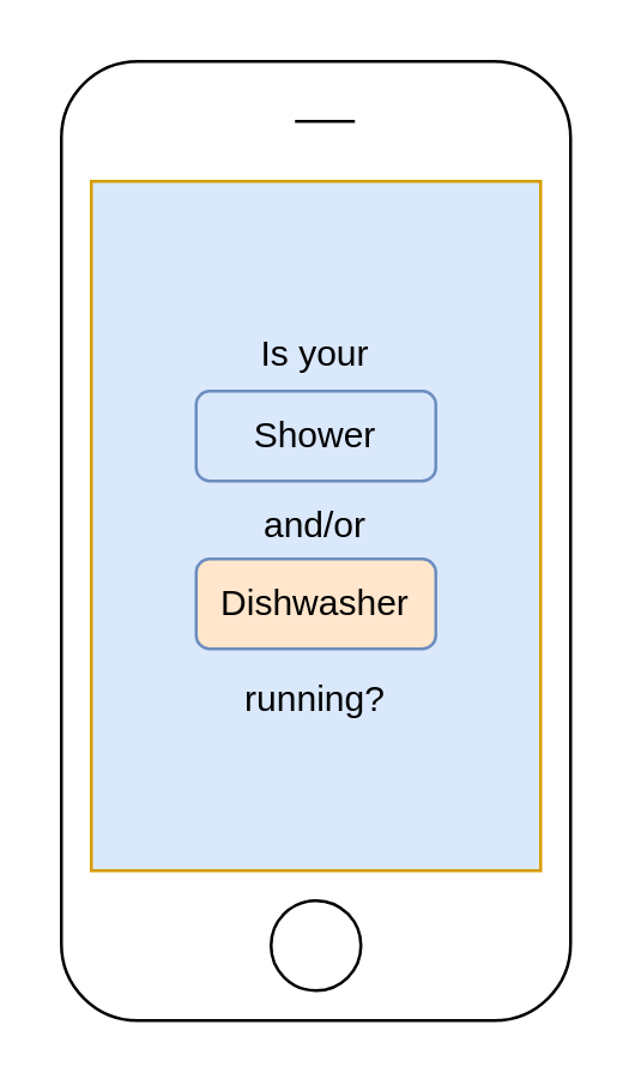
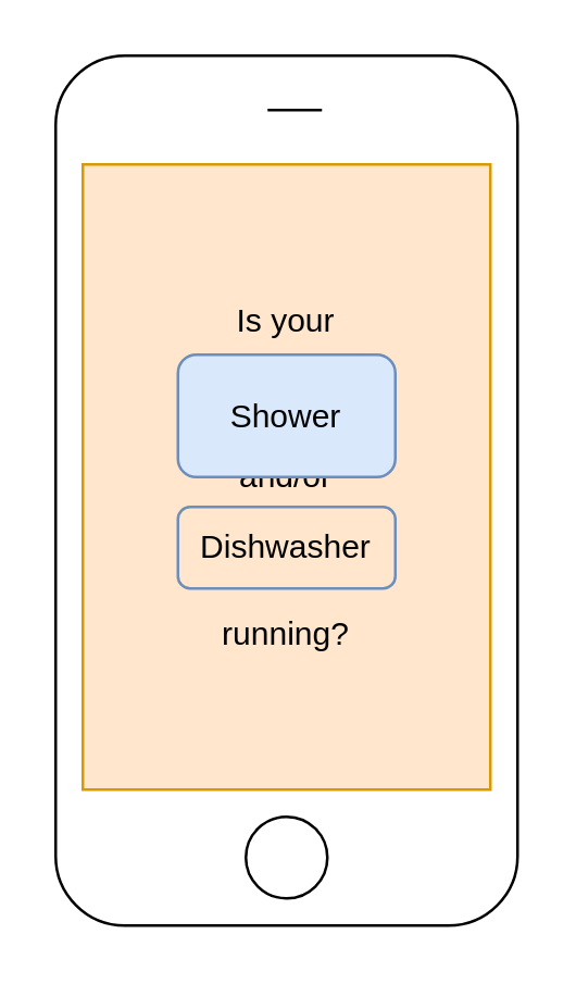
- <mxCell id="6" value="Shower" style="rounded=1;whiteSpace=wrap;html=1;fillColor=#dae8fc;strokeColor=#6c8ebf;" vertex="1" parent="1"><mxGeometry x="65" y="130" width="80" height="30" as="geometry" /></mxCell>
+ <mxCell id="6" value="Shower" style="rounded=1;whiteSpace=wrap;html=1;fillColor=#dae8fc;strokeColor=#6c8ebf;" vertex="1" parent="1"><mxGeometry x="65" y="130" width="80" height="45" as="geometry" /></mxCell>
- <mxCell id="3" value="Is your&lt;br&gt;&lt;br&gt;&lt;br&gt;&lt;br&gt;and/or&lt;br&gt;&lt;br&gt;&lt;br&gt;&lt;br&gt;running?" style="rounded=0;whiteSpace=wrap;html=1;fillColor=#dae8fc;strokeColor=#d79b00;" vertex="1" parent="1"><mxGeometry x="30" y="60" width="150" height="230" as="geometry" /></mxCell>
+ <mxCell id="3" value="Is your&lt;br&gt;&lt;br&gt;&lt;br&gt;&lt;br&gt;and/or&lt;br&gt;&lt;br&gt;&lt;br&gt;&lt;br&gt;running?" style="rounded=0;whiteSpace=wrap;html=1;fillColor=#ffe6cc;strokeColor=#d79b00;" vertex="1" parent="1"><mxGeometry x="30" y="60" width="150" height="230" as="geometry" /></mxCell>
